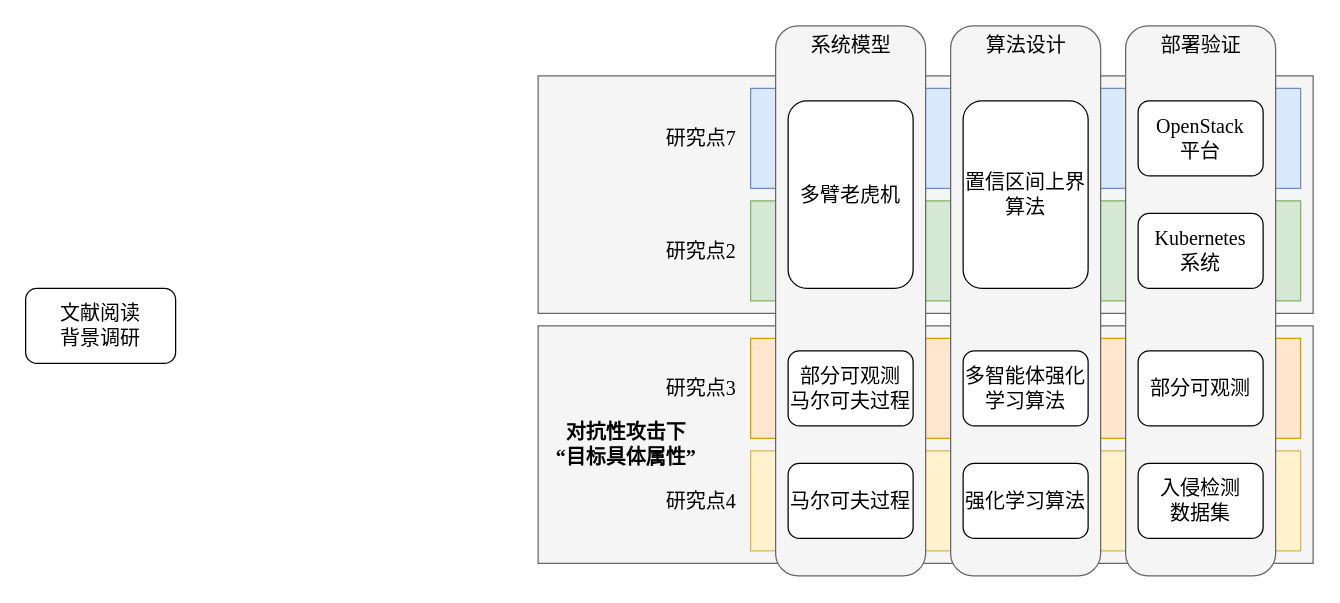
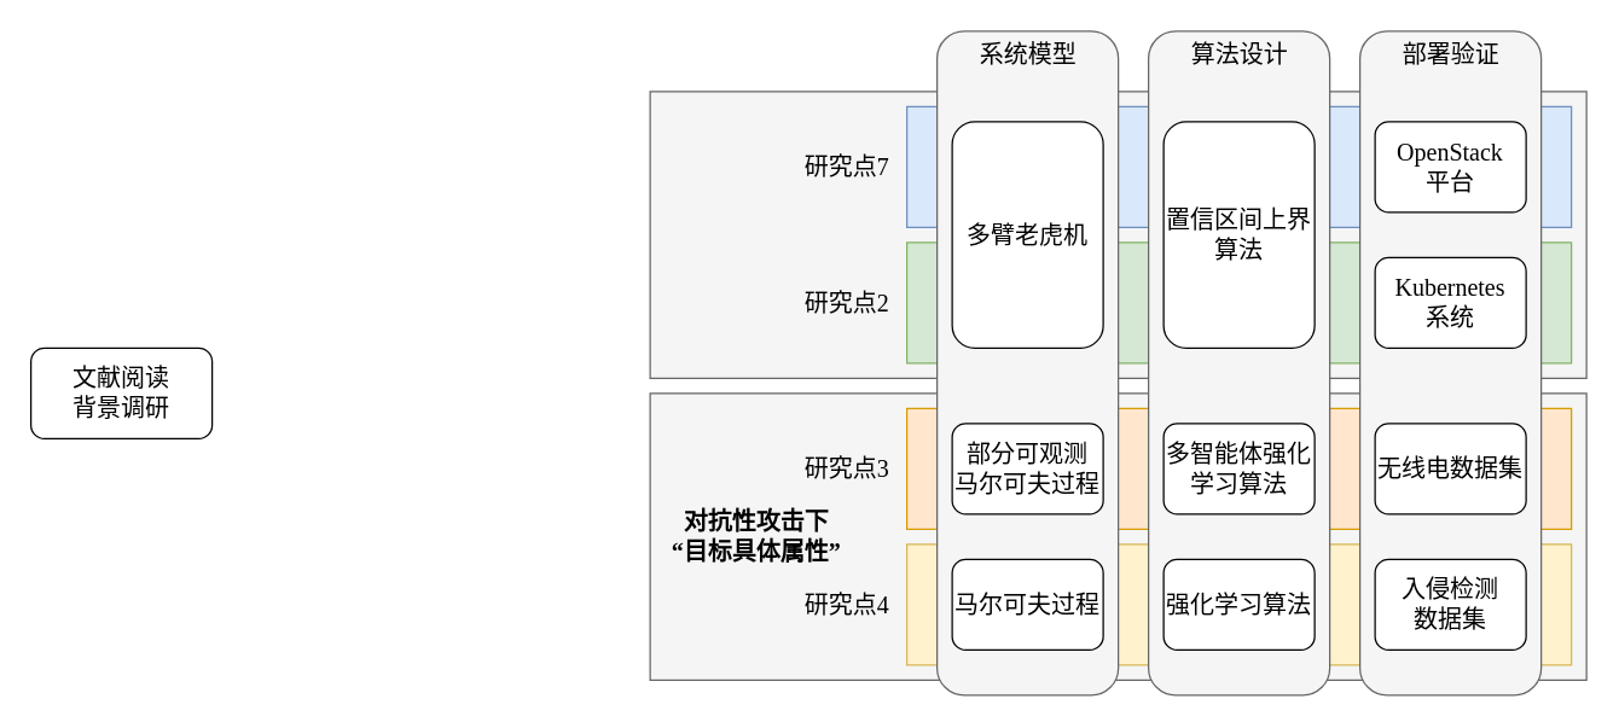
- <mxCell id="26" value="部分可观测" style="rounded=1;whiteSpace=wrap;html=1;fontFamily=Times New Roman;fontSize=16;" vertex="1" parent="1"><mxGeometry x="910" y="280" width="100" height="60" as="geometry" /></mxCell>
+ <mxCell id="26" value="无线电数据集" style="rounded=1;whiteSpace=wrap;html=1;fontFamily=Times New Roman;fontSize=16;" vertex="1" parent="1"><mxGeometry x="910" y="280" width="100" height="60" as="geometry" /></mxCell>
